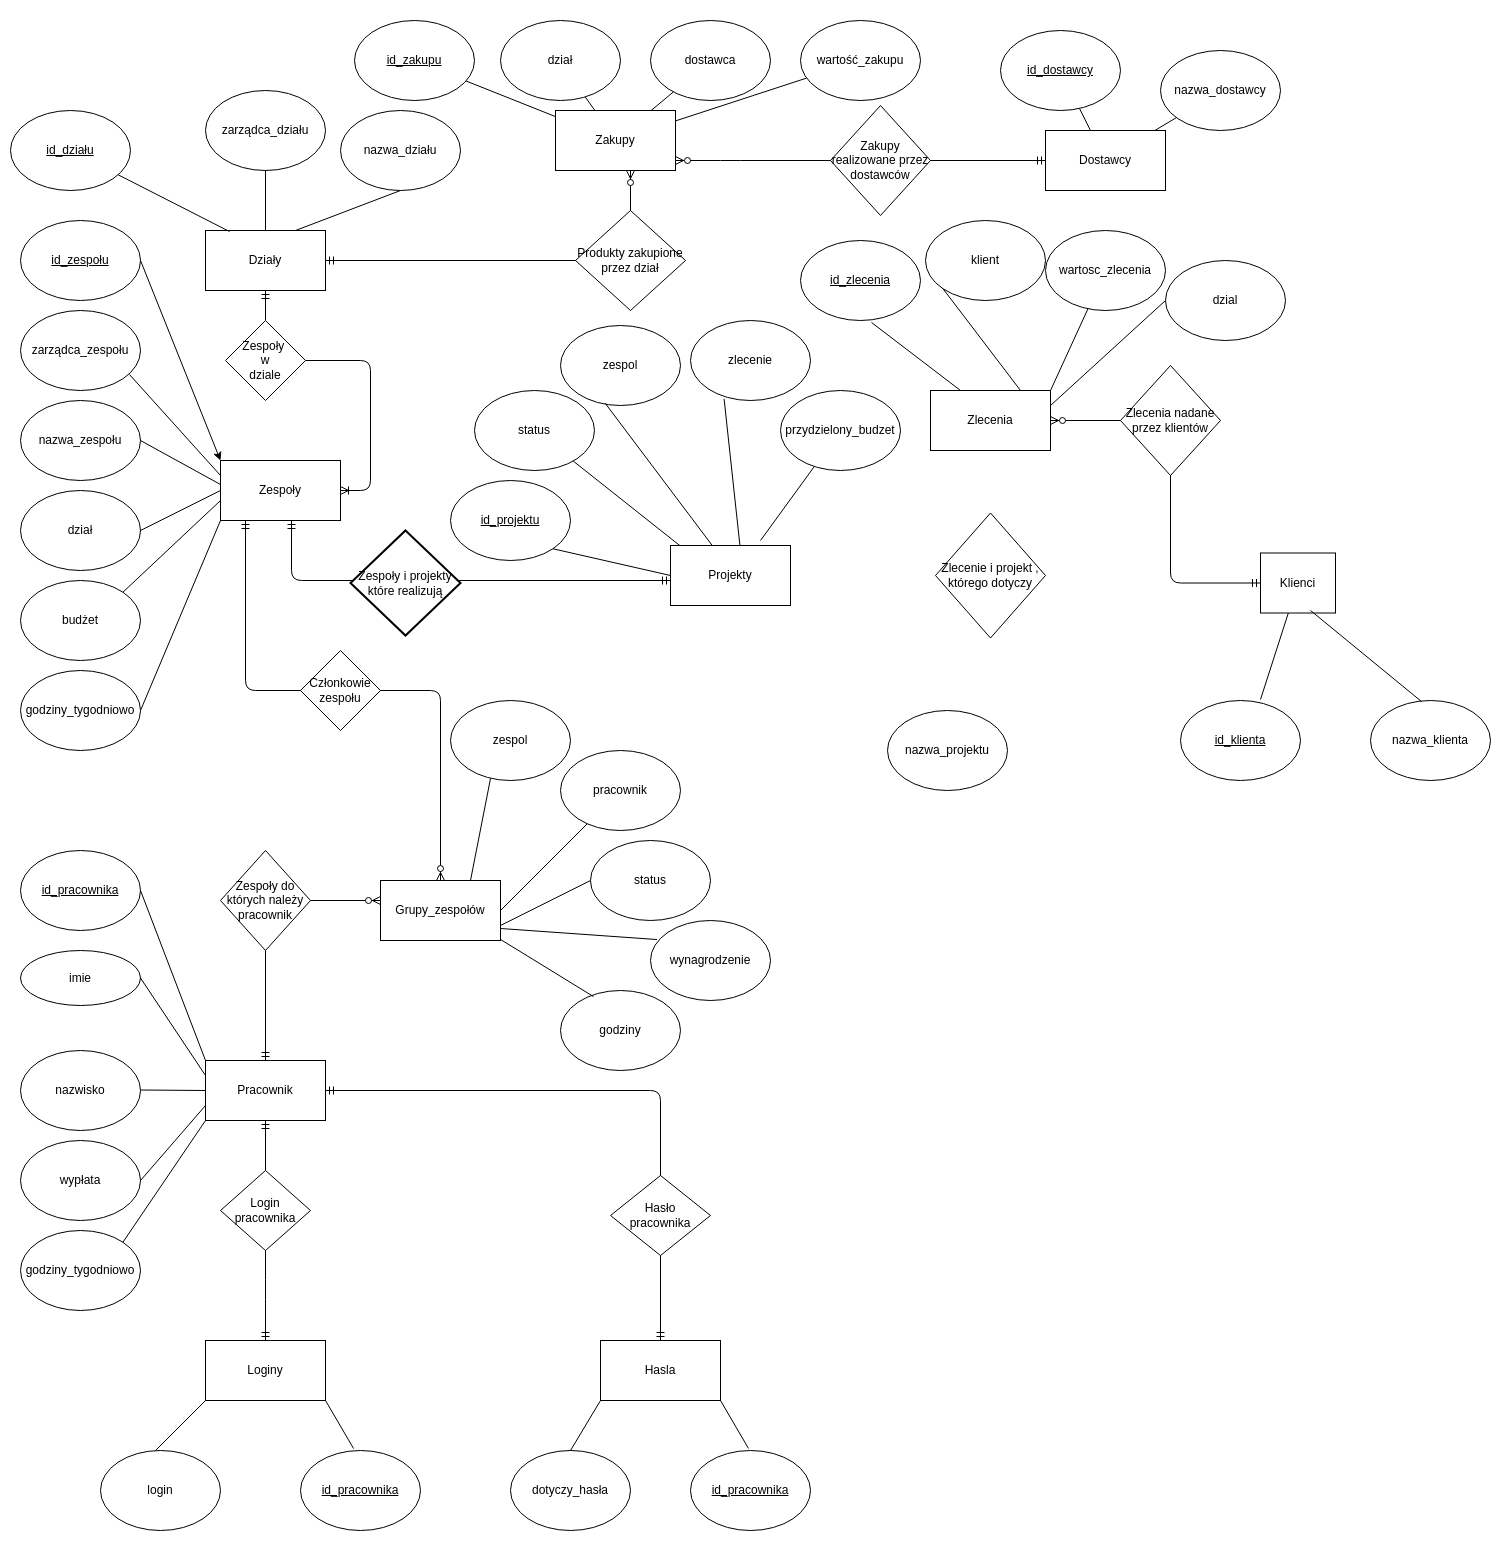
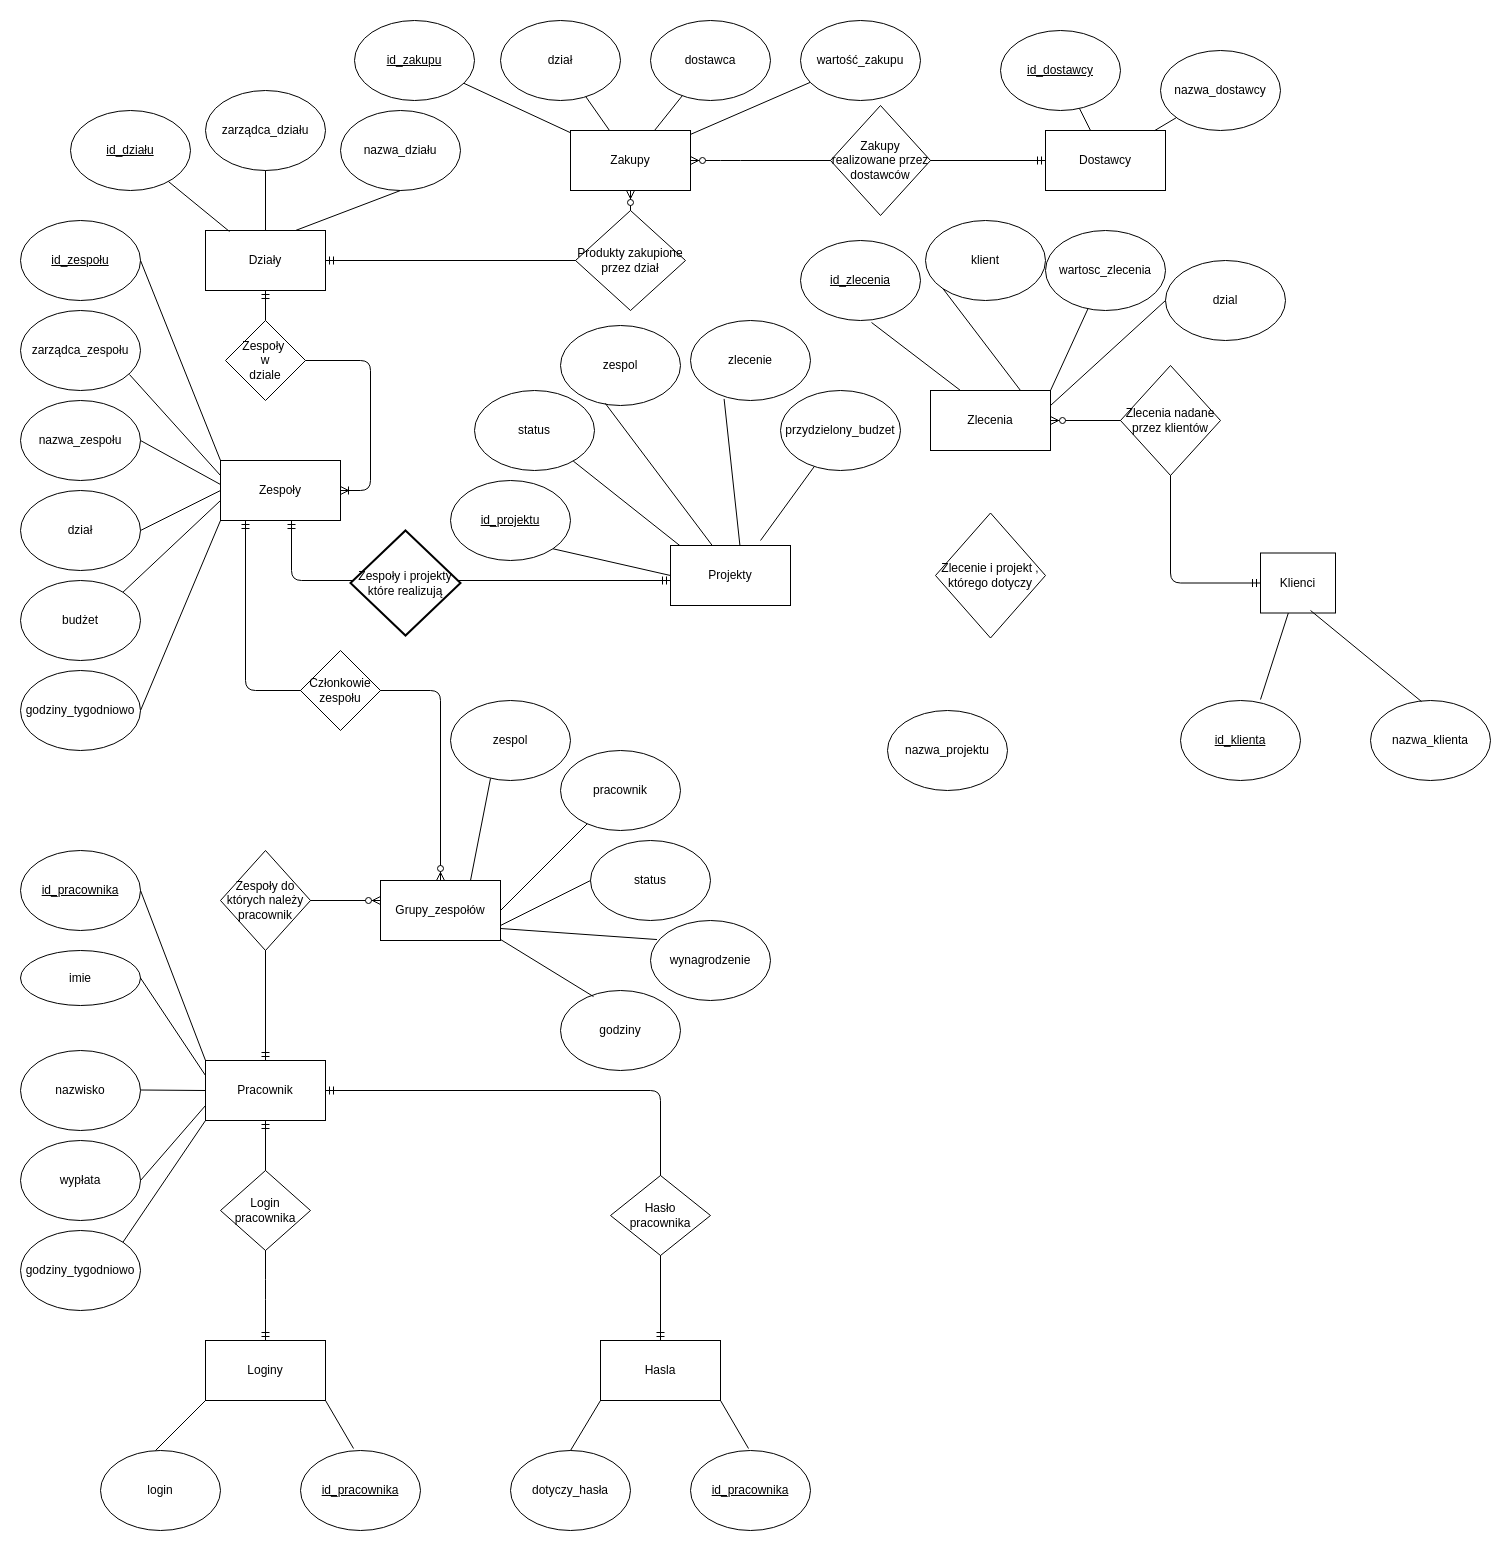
- <mxCell id="94" value="Zakupy" style="rounded=0;whiteSpace=wrap;html=1;" parent="1" vertex="1"><mxGeometry x="555" y="110" width="120" height="60" as="geometry" /></mxCell>
+ <mxCell id="94" value="Zakupy" style="rounded=0;whiteSpace=wrap;html=1;" parent="1" vertex="1"><mxGeometry x="570" y="130" width="120" height="60" as="geometry" /></mxCell>
- <mxCell id="3" value="&lt;u&gt;id_działu&lt;/u&gt;" style="ellipse;whiteSpace=wrap;html=1;" parent="1" vertex="1"><mxGeometry x="10" y="110" width="120" height="80" as="geometry" /></mxCell>
+ <mxCell id="3" value="&lt;u&gt;id_działu&lt;/u&gt;" style="ellipse;whiteSpace=wrap;html=1;" parent="1" vertex="1"><mxGeometry x="70" y="110" width="120" height="80" as="geometry" /></mxCell>
- <mxCell id="18" value="" style="endArrow=classic;html=1;entryX=0;entryY=0;entryDx=0;entryDy=0;exitX=1;exitY=0.5;exitDx=0;exitDy=0;" parent="1" source="13" target="9" edge="1"><mxGeometry width="50" height="50" relative="1" as="geometry"><mxPoint x="140" y="310" as="sourcePoint" /><mxPoint x="190" y="260" as="targetPoint" /></mxGeometry></mxCell>
+ <mxCell id="18" value="" style="endArrow=none;html=1;entryX=0;entryY=0;entryDx=0;entryDy=0;exitX=1;exitY=0.5;exitDx=0;exitDy=0;" parent="1" source="13" target="9" edge="1"><mxGeometry width="50" height="50" relative="1" as="geometry"><mxPoint x="140" y="310" as="sourcePoint" /><mxPoint x="190" y="260" as="targetPoint" /></mxGeometry></mxCell>
